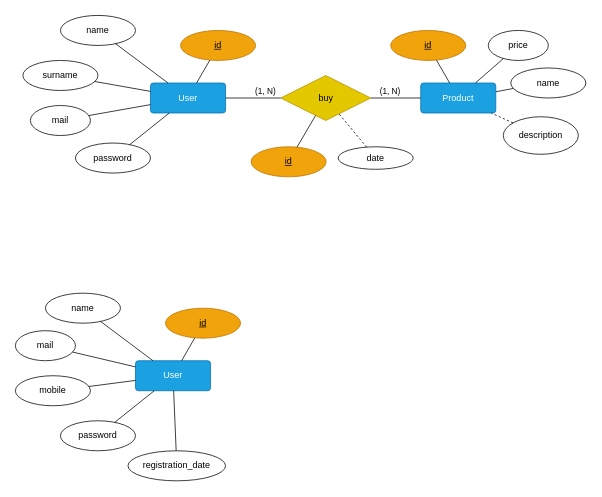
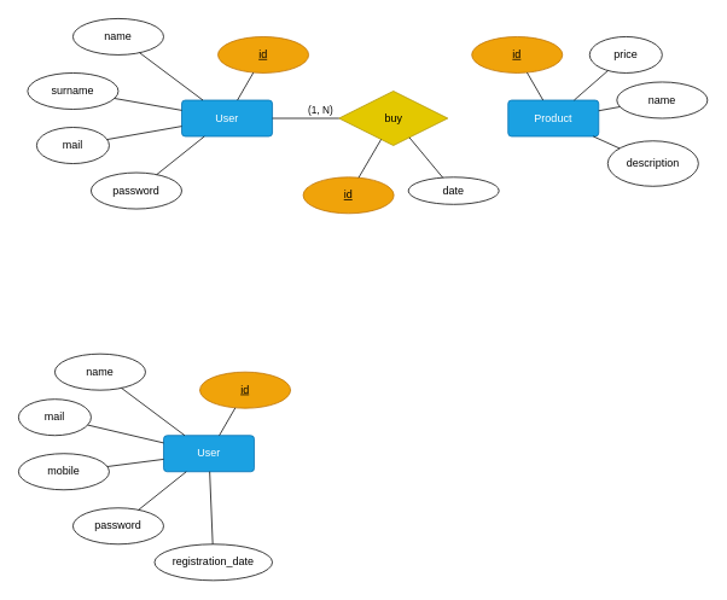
- <mxCell id="36" value="" style="endArrow=none;html=1;rounded=0;" edge="1" parent="1" source="33" target="25"><mxGeometry relative="1" as="geometry"><mxPoint x="379" y="130" as="sourcePoint" /><mxPoint x="479" y="198" as="targetPoint" /></mxGeometry></mxCell>
- <mxCell id="37" value="(1, N)" style="edgeLabel;html=1;align=center;verticalAlign=middle;resizable=0;points=[];" vertex="1" connectable="0" parent="36"><mxGeometry x="-0.237" y="2" relative="1" as="geometry"><mxPoint y="-8" as="offset" /></mxGeometry></mxCell>
- <mxCell id="31" value="" style="endArrow=none;html=1;rounded=0;dashed=1;" edge="1" parent="1" source="26" target="25"><mxGeometry relative="1" as="geometry"><mxPoint x="715" y="70" as="sourcePoint" /><mxPoint x="690" y="120" as="targetPoint" /></mxGeometry></mxCell>
+ <mxCell id="31" value="" style="endArrow=none;html=1;rounded=0;" edge="1" parent="1" source="26" target="25"><mxGeometry relative="1" as="geometry"><mxPoint x="715" y="70" as="sourcePoint" /><mxPoint x="690" y="120" as="targetPoint" /></mxGeometry></mxCell>
- <mxCell id="41" value="" style="endArrow=none;html=1;rounded=0;dashed=1;" edge="1" parent="1" source="40" target="33"><mxGeometry relative="1" as="geometry"><mxPoint x="505" y="105" as="sourcePoint" /><mxPoint x="435.218" y="148.641" as="targetPoint" /></mxGeometry></mxCell>
+ <mxCell id="41" value="" style="endArrow=none;html=1;rounded=0;" edge="1" parent="1" source="40" target="33"><mxGeometry relative="1" as="geometry"><mxPoint x="505" y="105" as="sourcePoint" /><mxPoint x="435.218" y="148.641" as="targetPoint" /></mxGeometry></mxCell>
